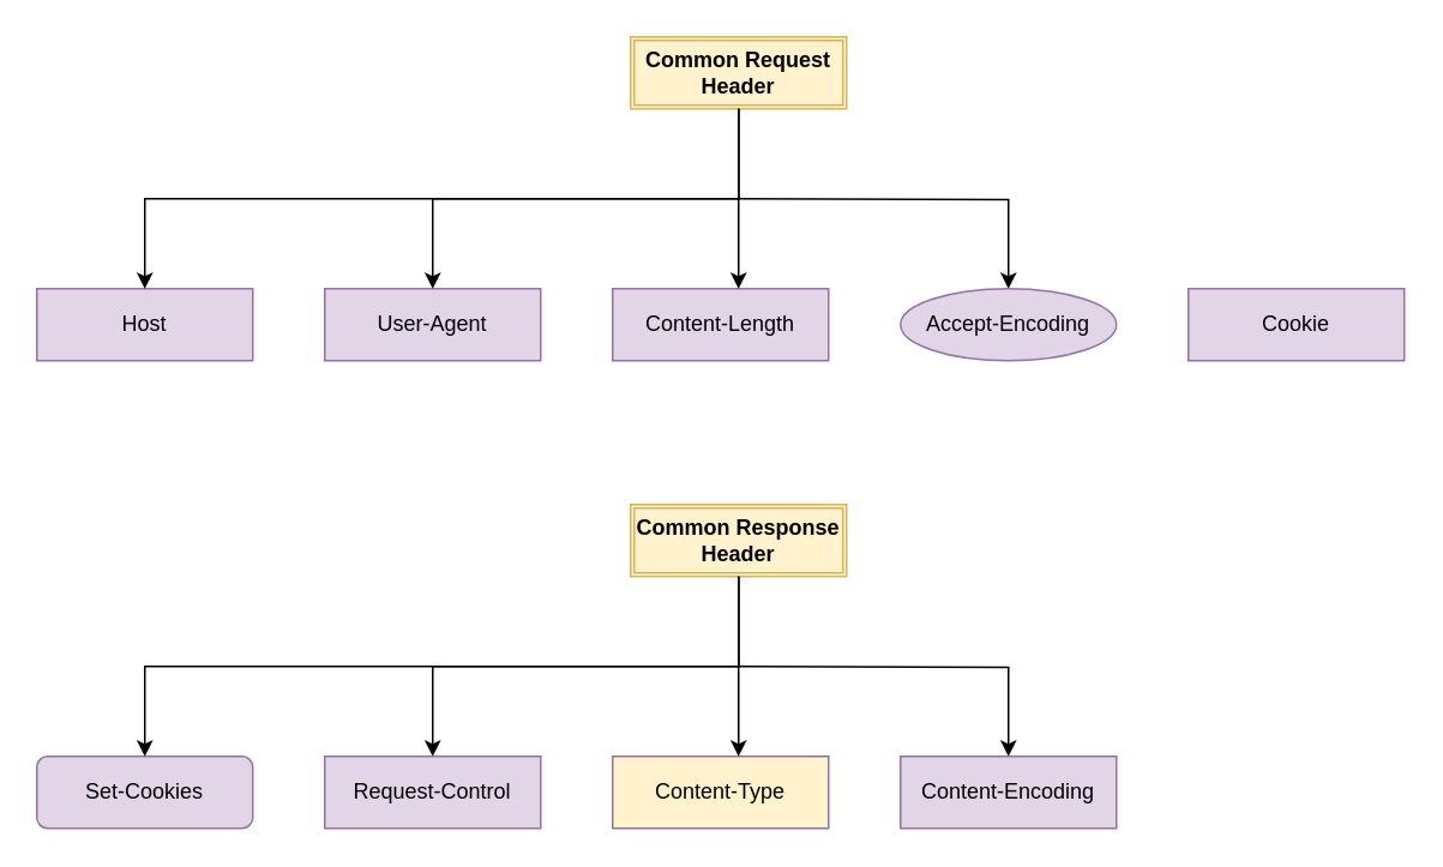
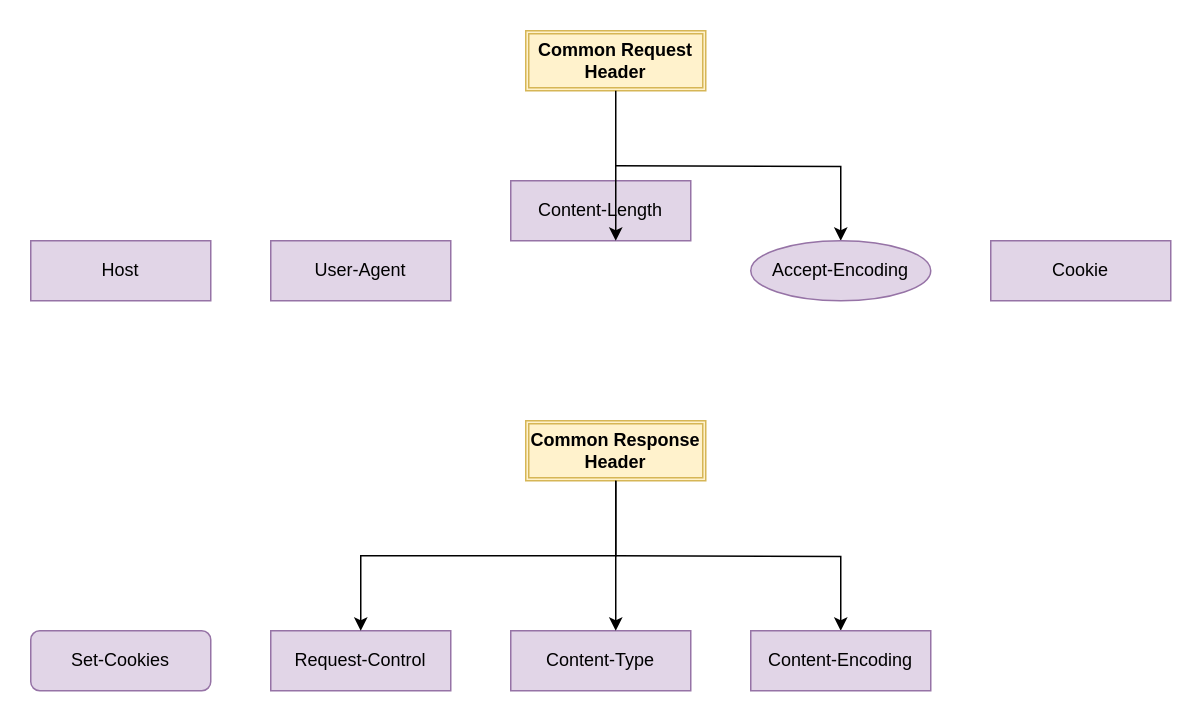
- <mxCell id="12" style="edgeStyle=orthogonalEdgeStyle;rounded=0;orthogonalLoop=1;jettySize=auto;html=1;exitX=0.5;exitY=1;exitDx=0;exitDy=0;entryX=0.5;entryY=0;entryDx=0;entryDy=0;" edge="1" parent="2" source="3" target="5"><mxGeometry relative="1" as="geometry" /></mxCell>
- <mxCell id="13" style="edgeStyle=orthogonalEdgeStyle;rounded=0;orthogonalLoop=1;jettySize=auto;html=1;exitX=0.5;exitY=1;exitDx=0;exitDy=0;" edge="1" parent="2" source="3" target="7"><mxGeometry relative="1" as="geometry" /></mxCell>
- <mxCell id="8" value="Content-Length" style="whiteSpace=wrap;html=1;fillColor=#e1d5e7;strokeColor=#9673a6;" vertex="1" parent="4"><mxGeometry x="320" y="50" width="120" height="40" as="geometry" /></mxCell>
+ <mxCell id="8" value="Content-Length" style="whiteSpace=wrap;html=1;fillColor=#e1d5e7;strokeColor=#9673a6;" vertex="1" parent="4"><mxGeometry x="320" y="10" width="120" height="40" as="geometry" /></mxCell>
- <mxCell id="22" style="edgeStyle=orthogonalEdgeStyle;rounded=0;orthogonalLoop=1;jettySize=auto;html=1;exitX=0.5;exitY=1;exitDx=0;exitDy=0;entryX=0.5;entryY=0;entryDx=0;entryDy=0;" edge="1" parent="1" source="14" target="16"><mxGeometry relative="1" as="geometry" /></mxCell>
- <mxCell id="19" value="Content-Type" style="whiteSpace=wrap;html=1;fillColor=#fff2cc;strokeColor=#9673a6;" vertex="1" parent="15"><mxGeometry x="320" y="50" width="120" height="40" as="geometry" /></mxCell>
+ <mxCell id="19" value="Content-Type" style="whiteSpace=wrap;html=1;fillColor=#e1d5e7;strokeColor=#9673a6;" vertex="1" parent="15"><mxGeometry x="320" y="50" width="120" height="40" as="geometry" /></mxCell>
